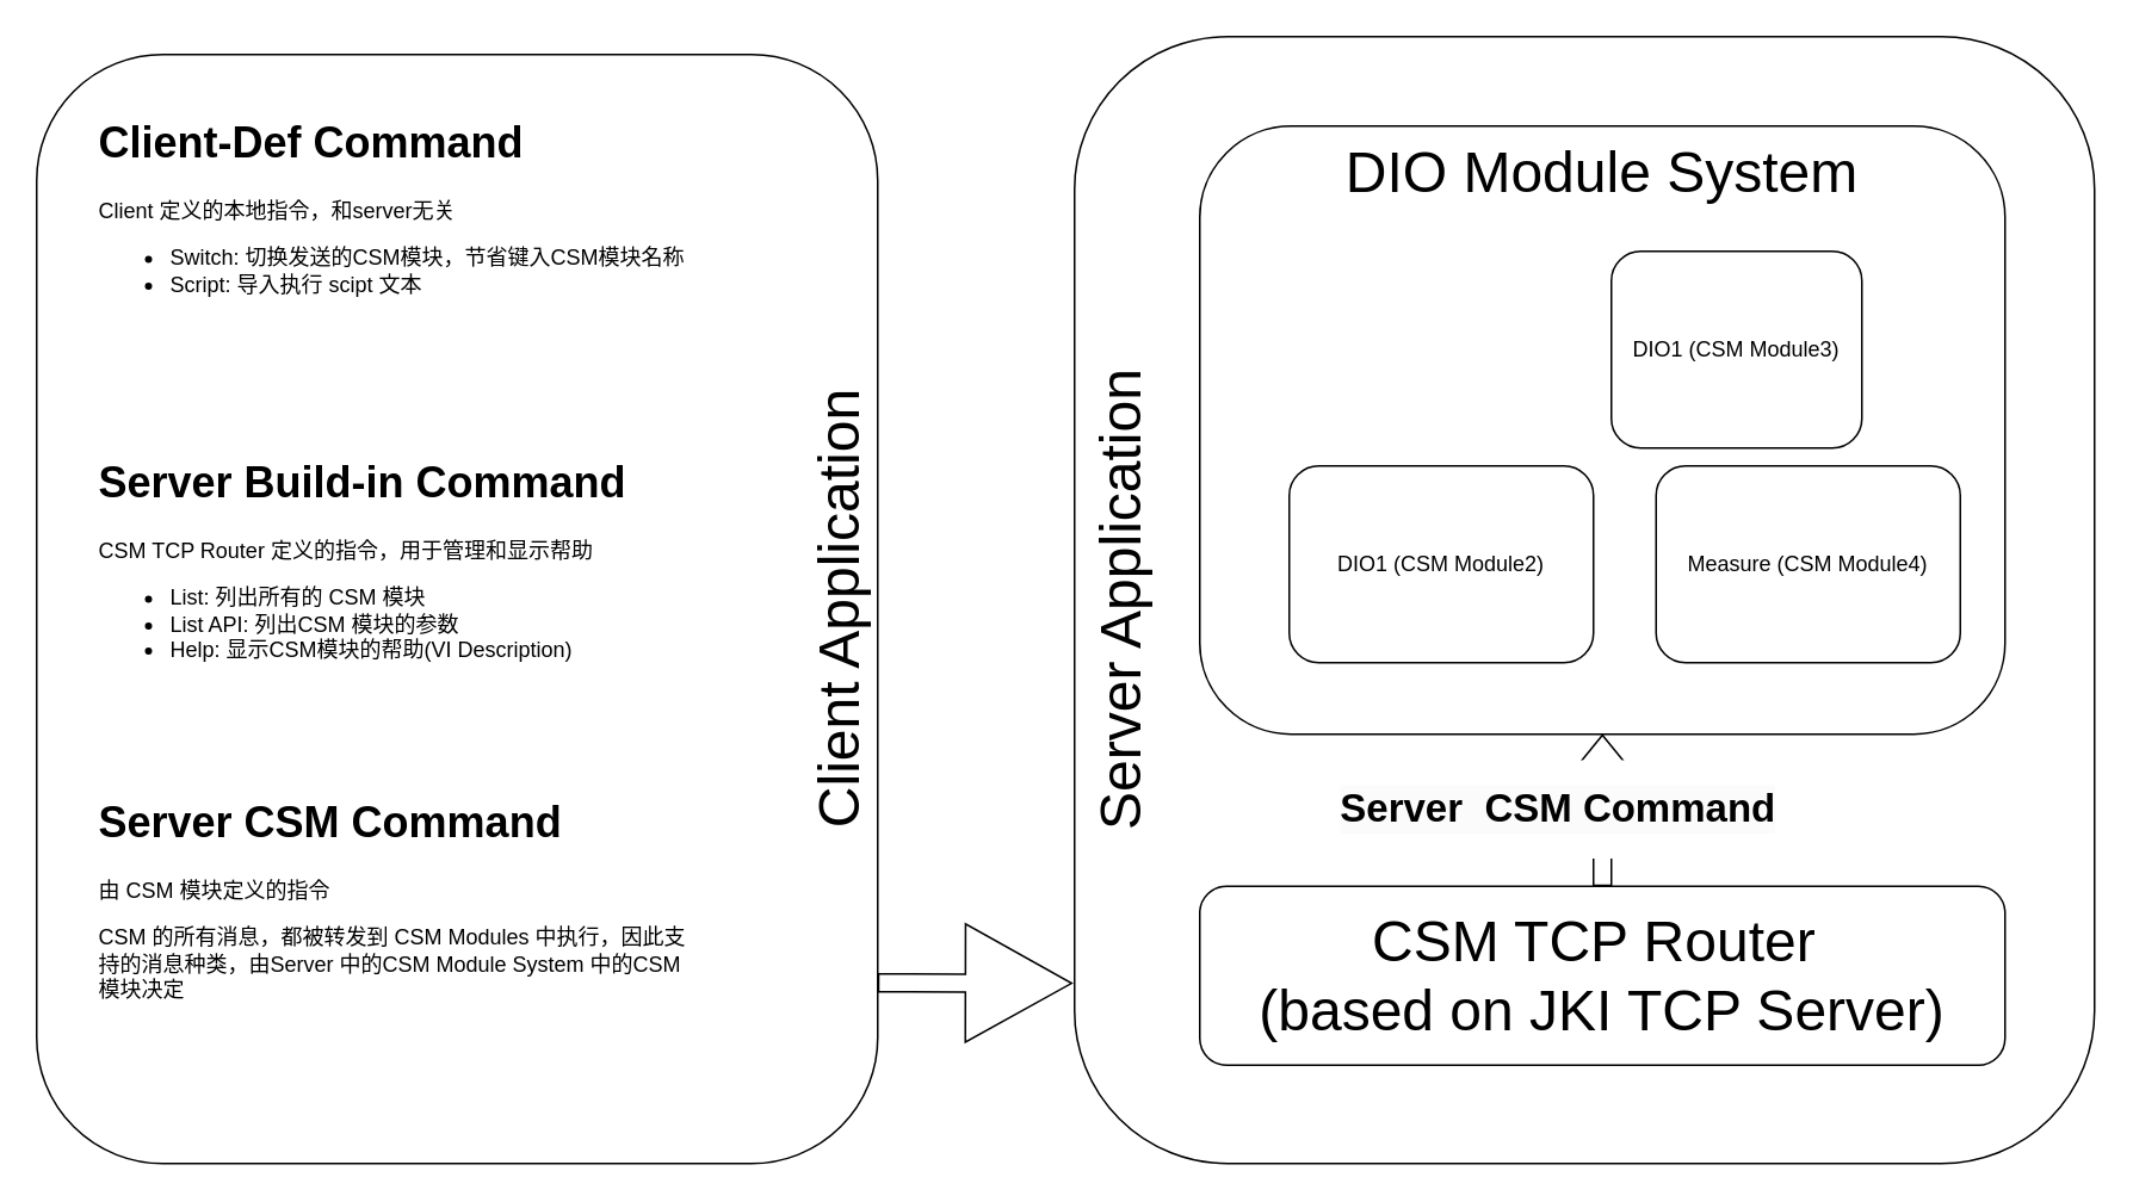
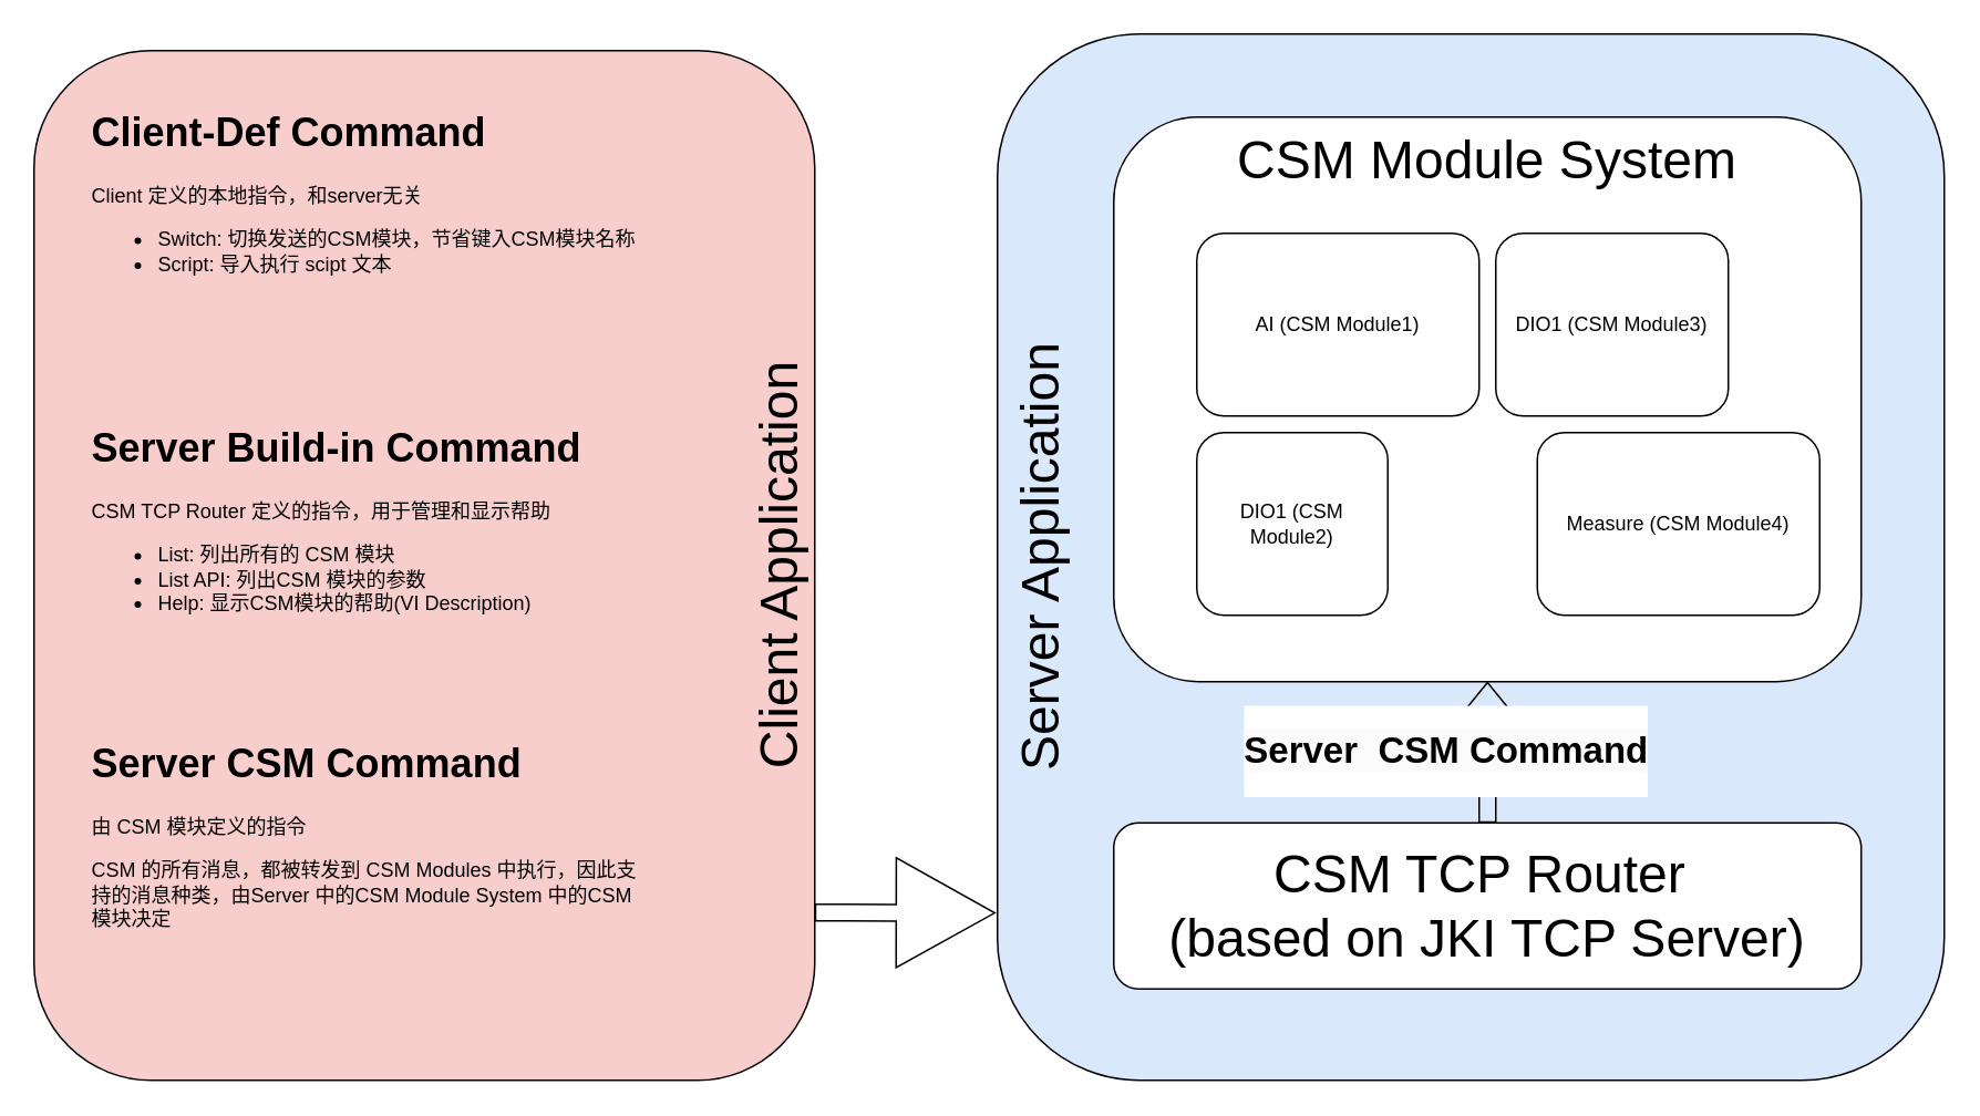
- <mxCell id="3" value="&lt;font style=&quot;font-size: 32px;&quot;&gt;DIO Module System&lt;/font&gt;" style="rounded=1;whiteSpace=wrap;html=1;verticalAlign=top;fontSize=27;" vertex="1" parent="1"><mxGeometry x="670" y="70" width="450" height="340" as="geometry" /></mxCell>
+ <mxCell id="3" value="&lt;font style=&quot;font-size: 32px;&quot;&gt;CSM Module System&lt;/font&gt;" style="rounded=1;whiteSpace=wrap;html=1;verticalAlign=top;fontSize=27;" vertex="1" parent="1"><mxGeometry x="670" y="70" width="450" height="340" as="geometry" /></mxCell>
+ <mxCell id="4" value="AI (CSM Module1)" style="rounded=1;whiteSpace=wrap;html=1;" vertex="1" parent="1"><mxGeometry x="720" y="140" width="170" height="110" as="geometry" /></mxCell>
- <mxCell id="5" value="DIO1 (CSM Module2)" style="rounded=1;whiteSpace=wrap;html=1;" vertex="1" parent="1"><mxGeometry x="720" y="260" width="170" height="110" as="geometry" /></mxCell>
+ <mxCell id="5" value="DIO1 (CSM Module2)" style="rounded=1;whiteSpace=wrap;html=1;" vertex="1" parent="1"><mxGeometry x="720" y="260" width="115" height="110" as="geometry" /></mxCell>
- <mxCell id="9" value="Client Application" style="rounded=1;whiteSpace=wrap;html=1;horizontal=0;verticalAlign=bottom;fontSize=32;" vertex="1" parent="1"><mxGeometry x="20" y="30" width="470" height="620" as="geometry" /></mxCell>
+ <mxCell id="9" value="Client Application" style="rounded=1;whiteSpace=wrap;html=1;horizontal=0;verticalAlign=bottom;fontSize=32;fillColor=#f8cecc;" vertex="1" parent="1"><mxGeometry x="20" y="30" width="470" height="620" as="geometry" /></mxCell>
- <mxCell id="2" value="Server Application" style="rounded=1;whiteSpace=wrap;html=1;fontSize=32;horizontal=0;verticalAlign=top;" vertex="1" parent="1"><mxGeometry x="600" y="20" width="570" height="630" as="geometry" /></mxCell>
+ <mxCell id="2" value="Server Application" style="rounded=1;whiteSpace=wrap;html=1;fontSize=32;horizontal=0;verticalAlign=top;fillColor=#dae8fc;" vertex="1" parent="1"><mxGeometry x="600" y="20" width="570" height="630" as="geometry" /></mxCell>
